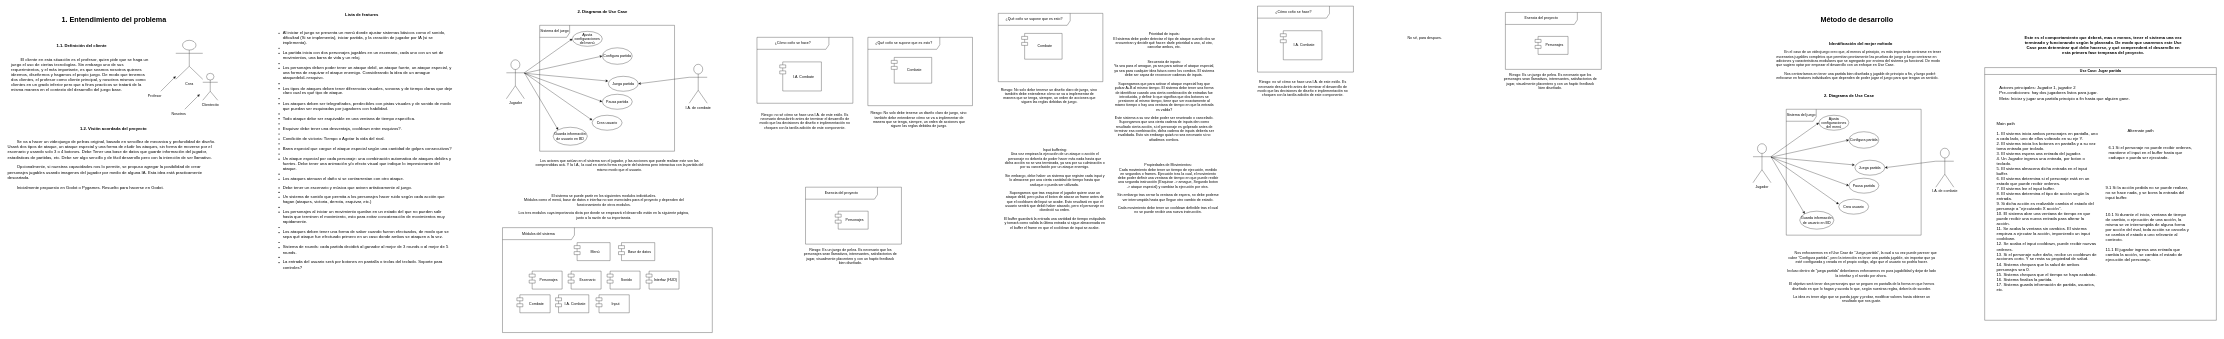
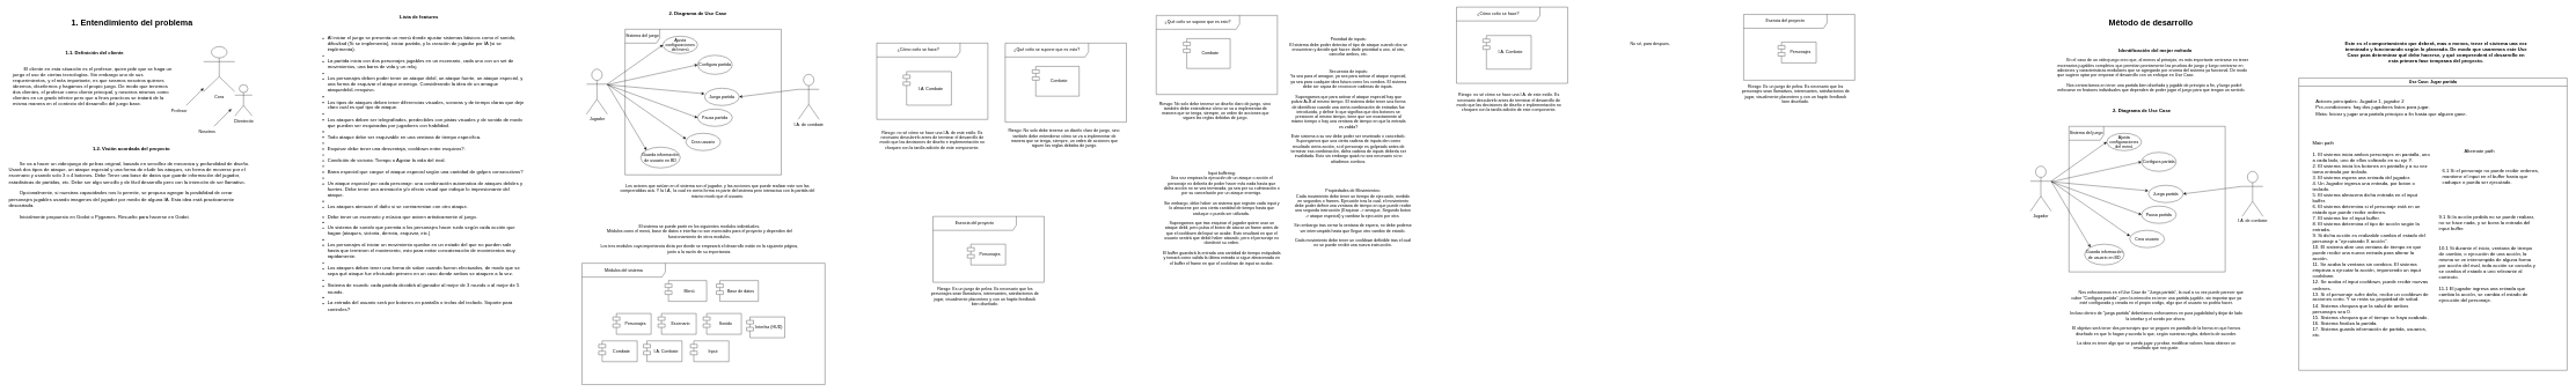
- <mxCell id="31" value="Interfaz (HUD)" style="shape=module;align=left;spacingLeft=20;align=center;verticalAlign=middle;whiteSpace=wrap;html=1;" vertex="1" parent="29"><mxGeometry x="479" y="145" width="110" height="60" as="geometry" /></mxCell>
+ <mxCell id="31" value="Interfaz (HUD)" style="shape=module;align=left;spacingLeft=20;align=center;verticalAlign=middle;whiteSpace=wrap;html=1;" vertex="1" parent="29"><mxGeometry x="474" y="155" width="110" height="60" as="geometry" /></mxCell>
